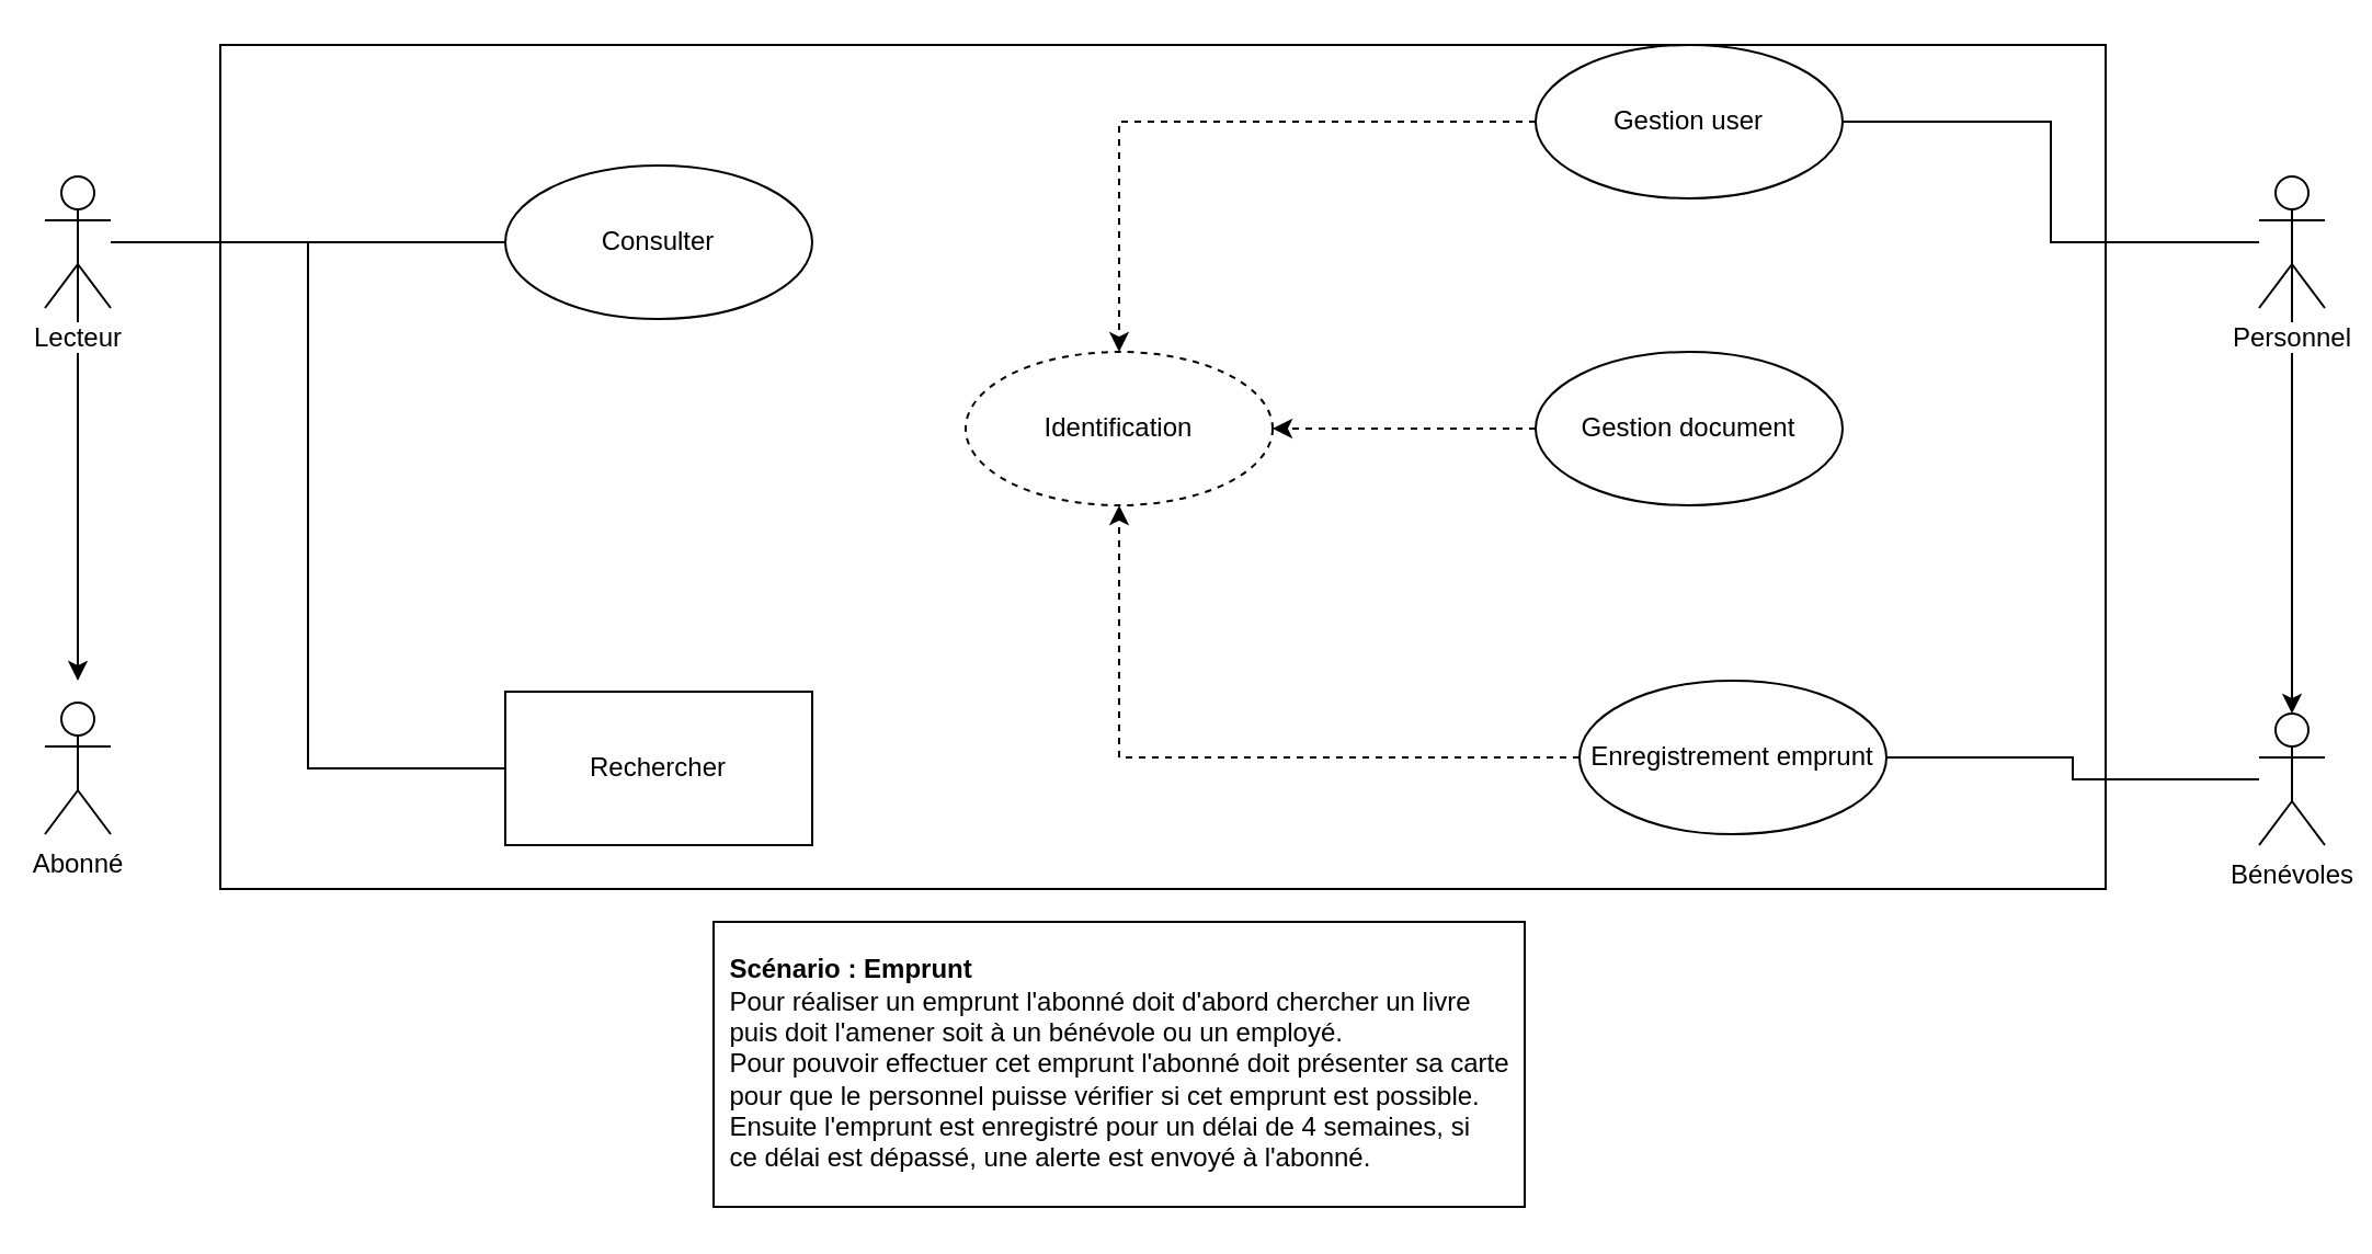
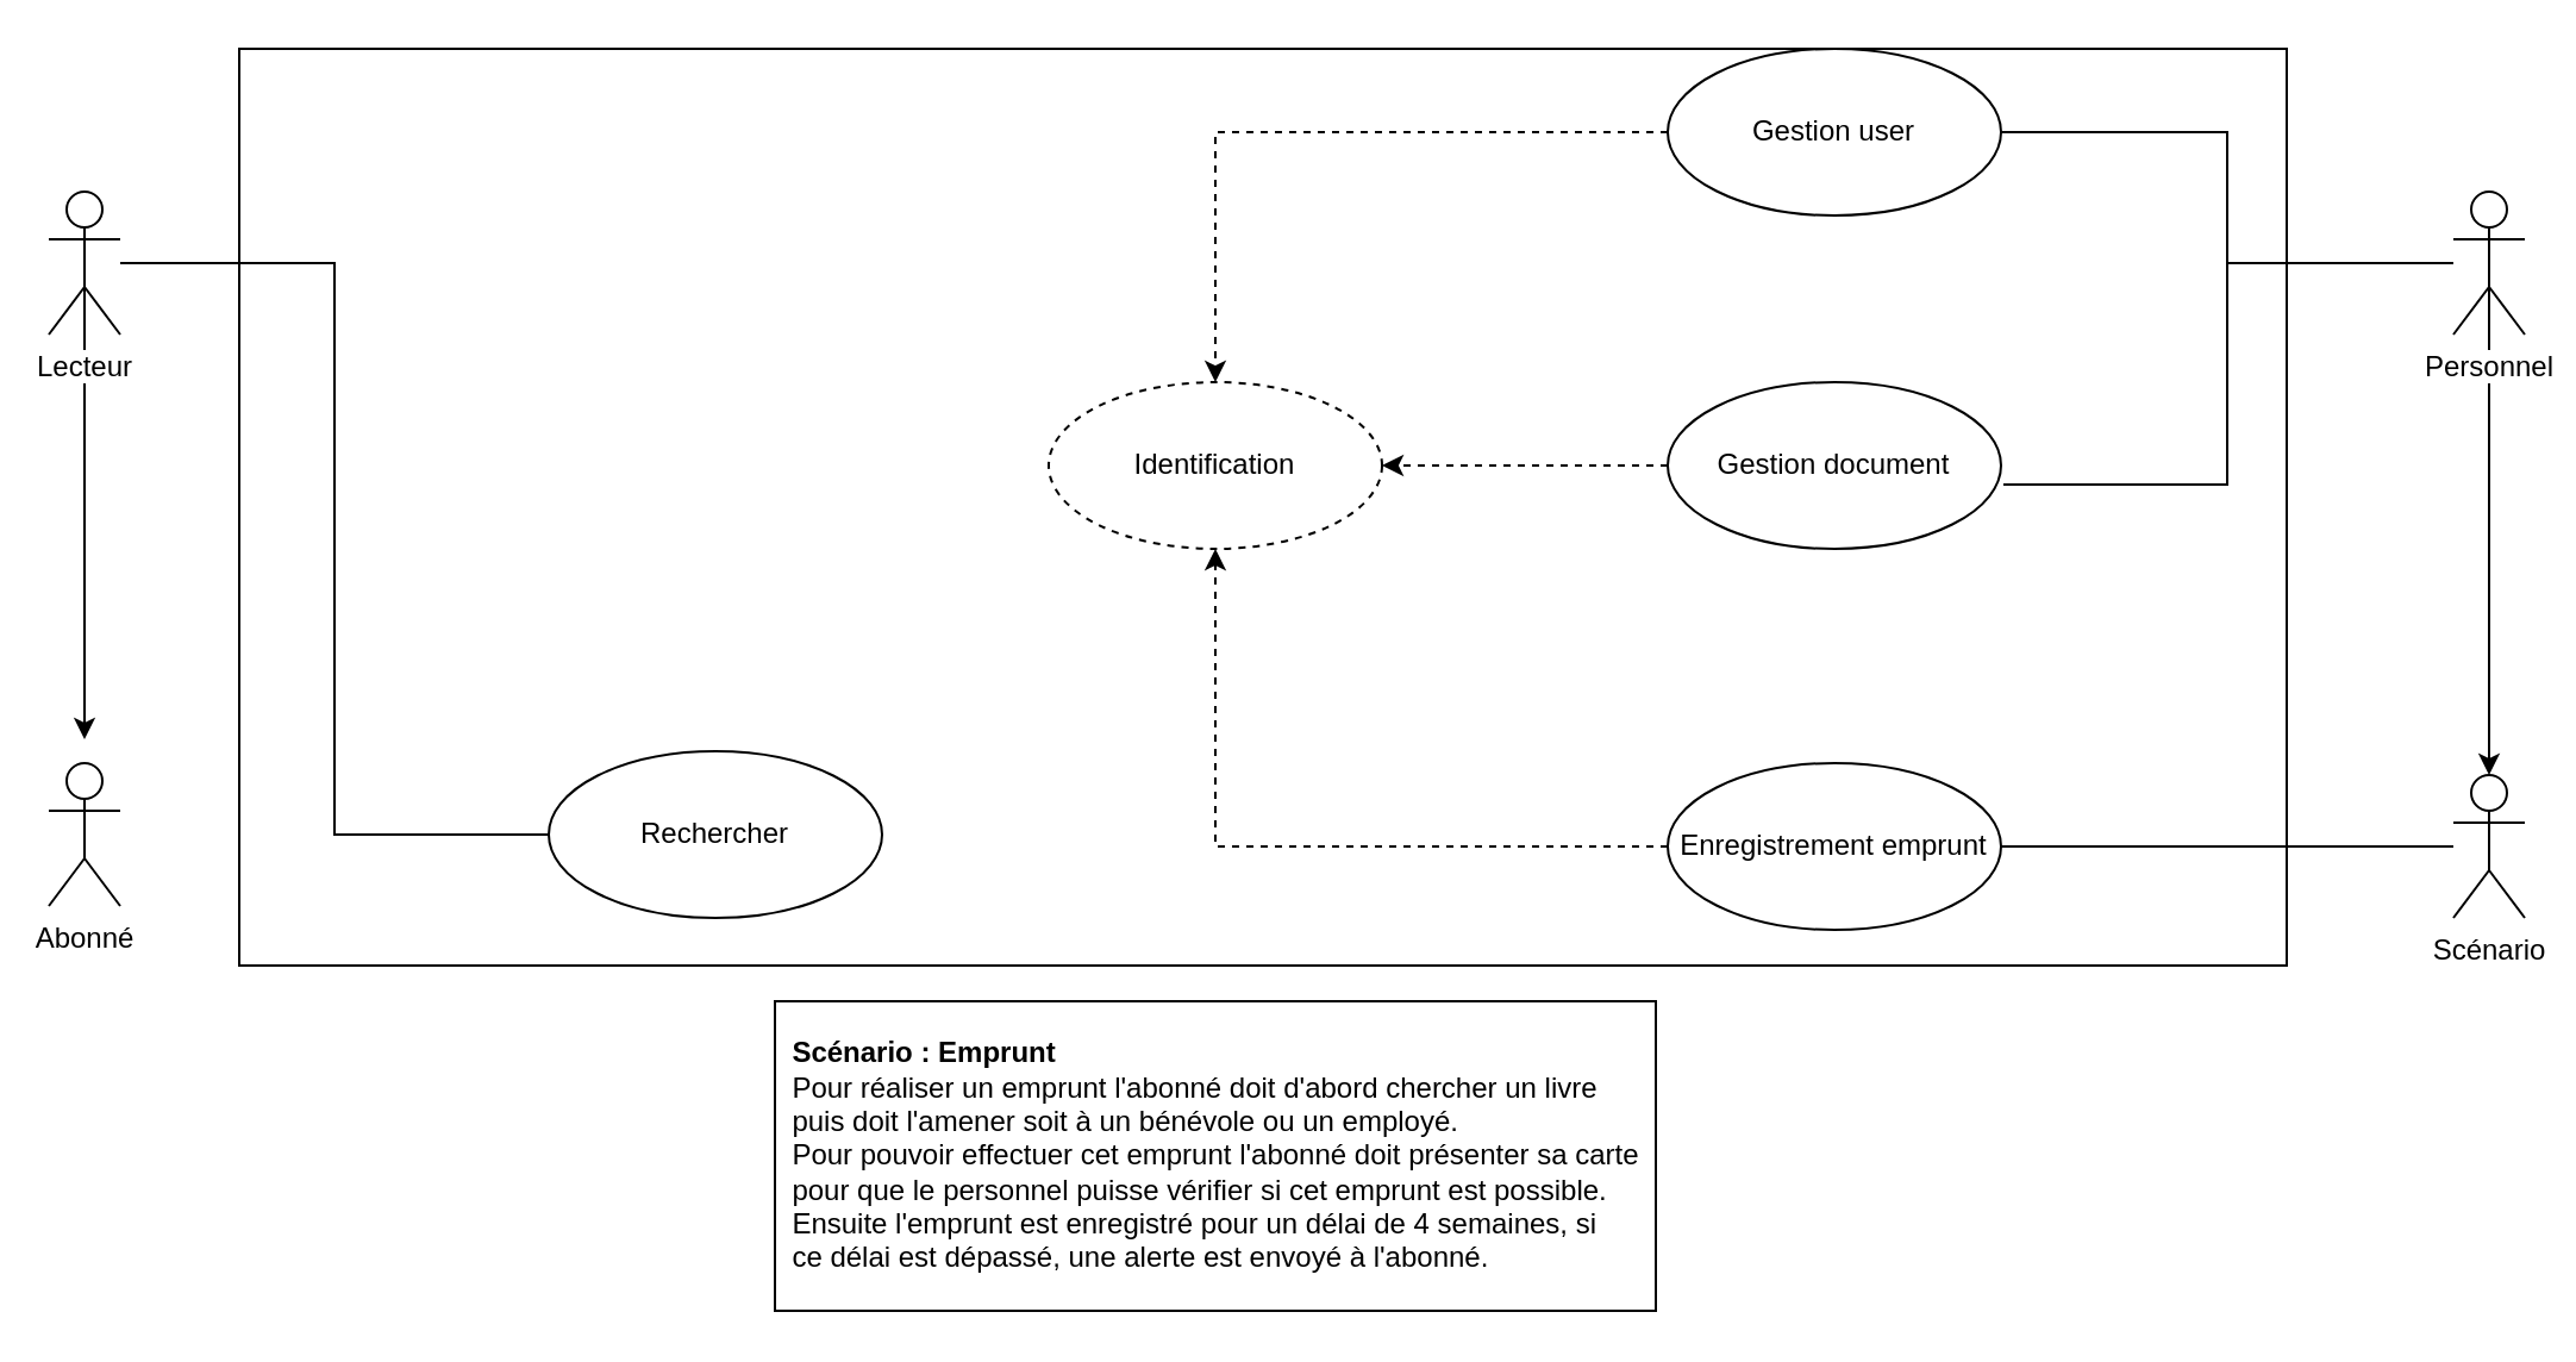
- <mxCell id="8" style="edgeStyle=orthogonalEdgeStyle;rounded=0;orthogonalLoop=1;jettySize=auto;html=1;endArrow=none;endFill=0;" edge="1" parent="1" source="10" target="14"><mxGeometry relative="1" as="geometry" /></mxCell>
- <mxCell id="14" value="Consulter" style="ellipse;whiteSpace=wrap;html=1;fillColor=none;" vertex="1" parent="1"><mxGeometry x="230" y="75" width="140" height="70" as="geometry" /></mxCell>
+ <mxCell id="5" style="edgeStyle=orthogonalEdgeStyle;rounded=0;orthogonalLoop=1;jettySize=auto;html=1;entryX=1.007;entryY=0.614;entryDx=0;entryDy=0;entryPerimeter=0;endArrow=none;endFill=0;" edge="1" parent="1" source="6" target="18"><mxGeometry relative="1" as="geometry" /></mxCell>
- <mxCell id="20" value="Enregistrement emprunt" style="ellipse;whiteSpace=wrap;html=1;fillColor=none;" vertex="1" parent="1"><mxGeometry x="720" y="310" width="140" height="70" as="geometry" /></mxCell>
+ <mxCell id="20" value="Enregistrement emprunt" style="ellipse;whiteSpace=wrap;html=1;fillColor=none;" vertex="1" parent="1"><mxGeometry x="700" y="320" width="140" height="70" as="geometry" /></mxCell>
- <mxCell id="21" value="Rechercher" style="whiteSpace=wrap;html=1;fillColor=none;rounded=0;" vertex="1" parent="1"><mxGeometry x="230" y="315" width="140" height="70" as="geometry" /></mxCell>
+ <mxCell id="21" value="Rechercher" style="ellipse;whiteSpace=wrap;html=1;fillColor=none;" vertex="1" parent="1"><mxGeometry x="230" y="315" width="140" height="70" as="geometry" /></mxCell>
- <mxCell id="12" value="Bénévoles" style="shape=umlActor;verticalLabelPosition=bottom;labelBackgroundColor=#ffffff;verticalAlign=top;html=1;" vertex="1" parent="1"><mxGeometry x="1030" y="325" width="30" height="60" as="geometry" /></mxCell>
+ <mxCell id="12" value="Scénario" style="shape=umlActor;verticalLabelPosition=bottom;labelBackgroundColor=#ffffff;verticalAlign=top;html=1;" vertex="1" parent="1"><mxGeometry x="1030" y="325" width="30" height="60" as="geometry" /></mxCell>
